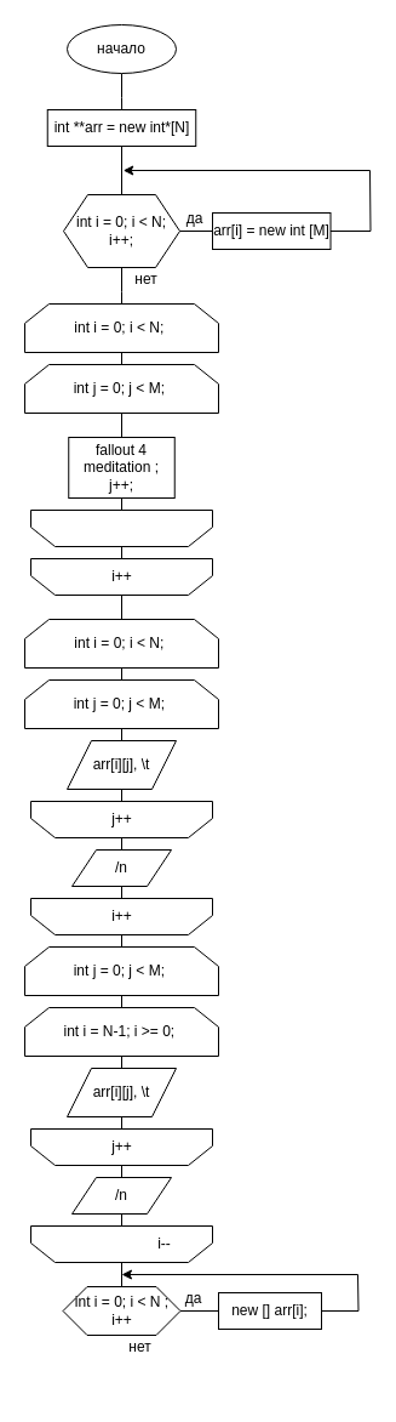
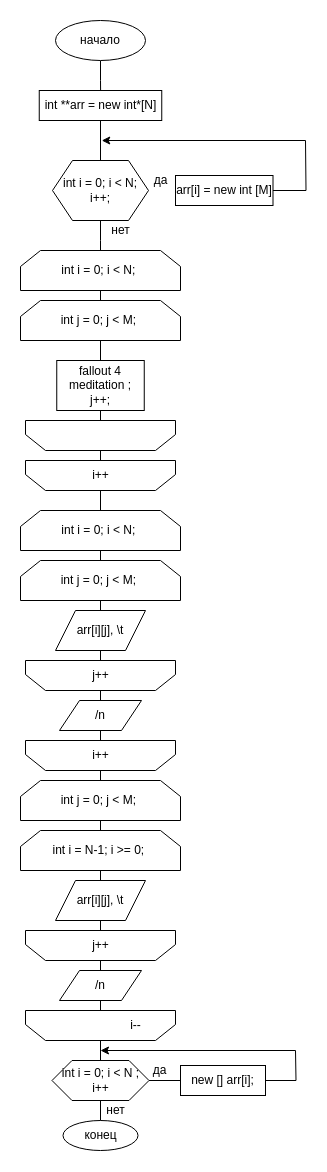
- <mxCell id="6" value="" style="edgeStyle=orthogonalEdgeStyle;rounded=0;orthogonalLoop=1;jettySize=auto;html=1;endArrow=none;endFill=0;" edge="1" parent="1" source="8" target="10"><mxGeometry relative="1" as="geometry" /></mxCell>
+ <mxCell id="56" value="" style="edgeStyle=orthogonalEdgeStyle;rounded=0;orthogonalLoop=1;jettySize=auto;html=1;endArrow=none;endFill=0;" edge="1" parent="1" source="57" target="62"><mxGeometry relative="1" as="geometry" /></mxCell>
+ <mxCell id="62" value="конец" style="ellipse;whiteSpace=wrap;html=1;" vertex="1" parent="1"><mxGeometry x="62.5" y="1120" width="75" height="30" as="geometry" /></mxCell>
